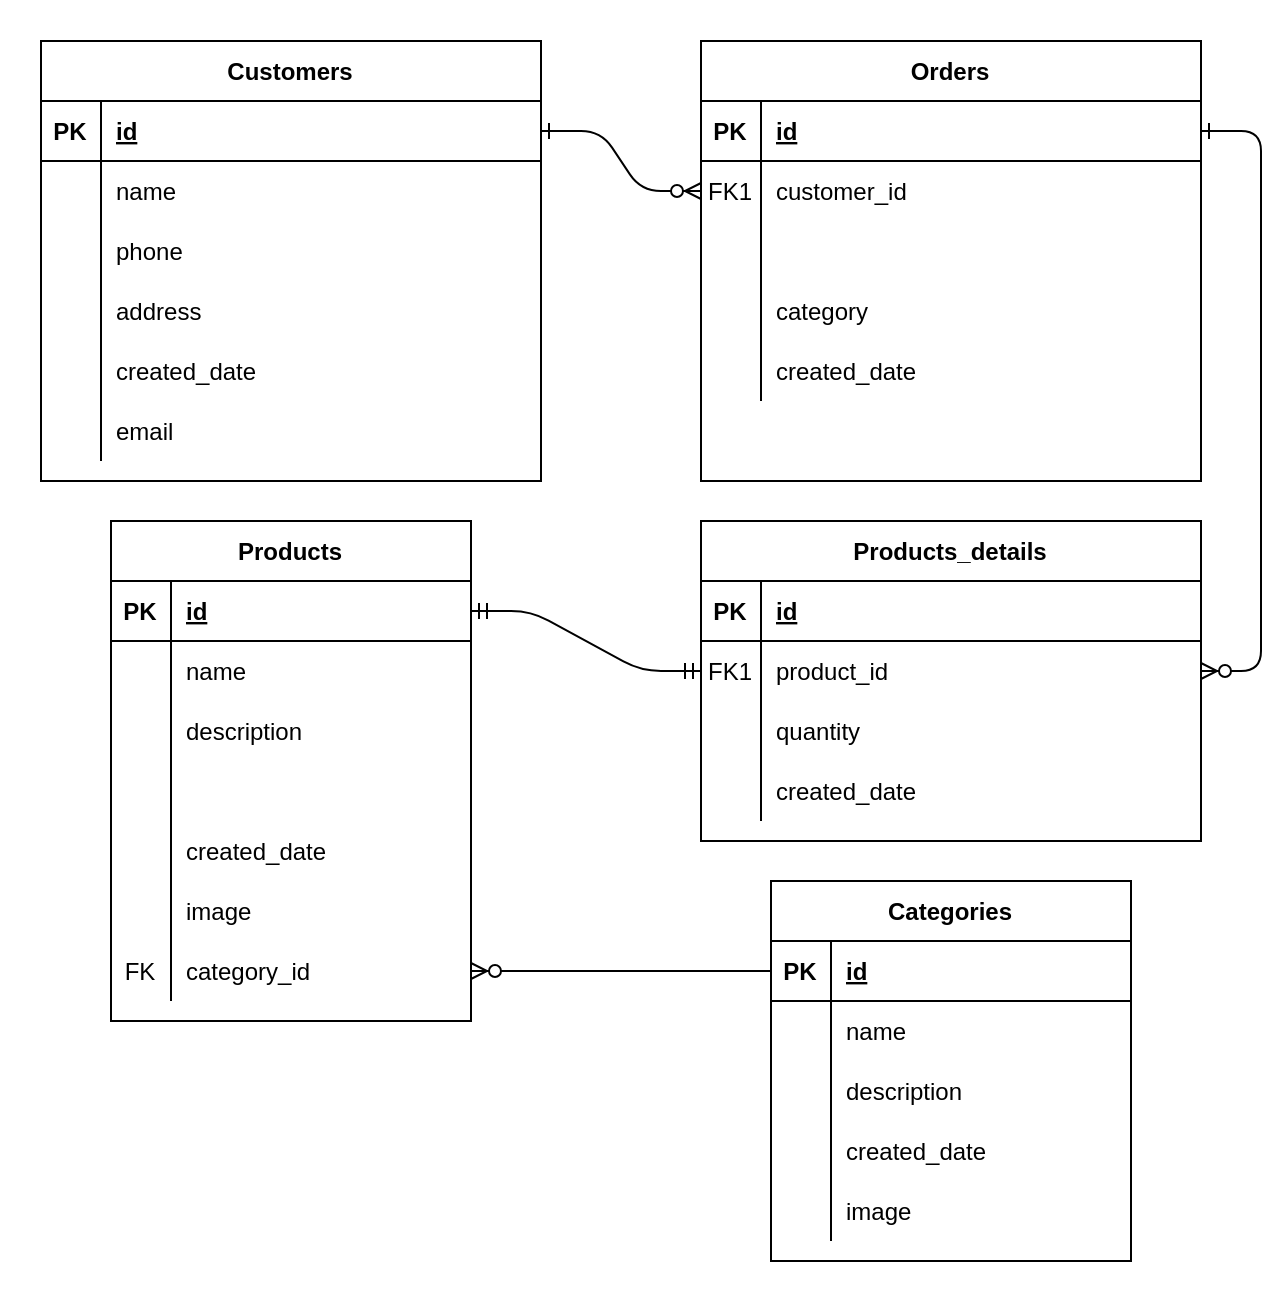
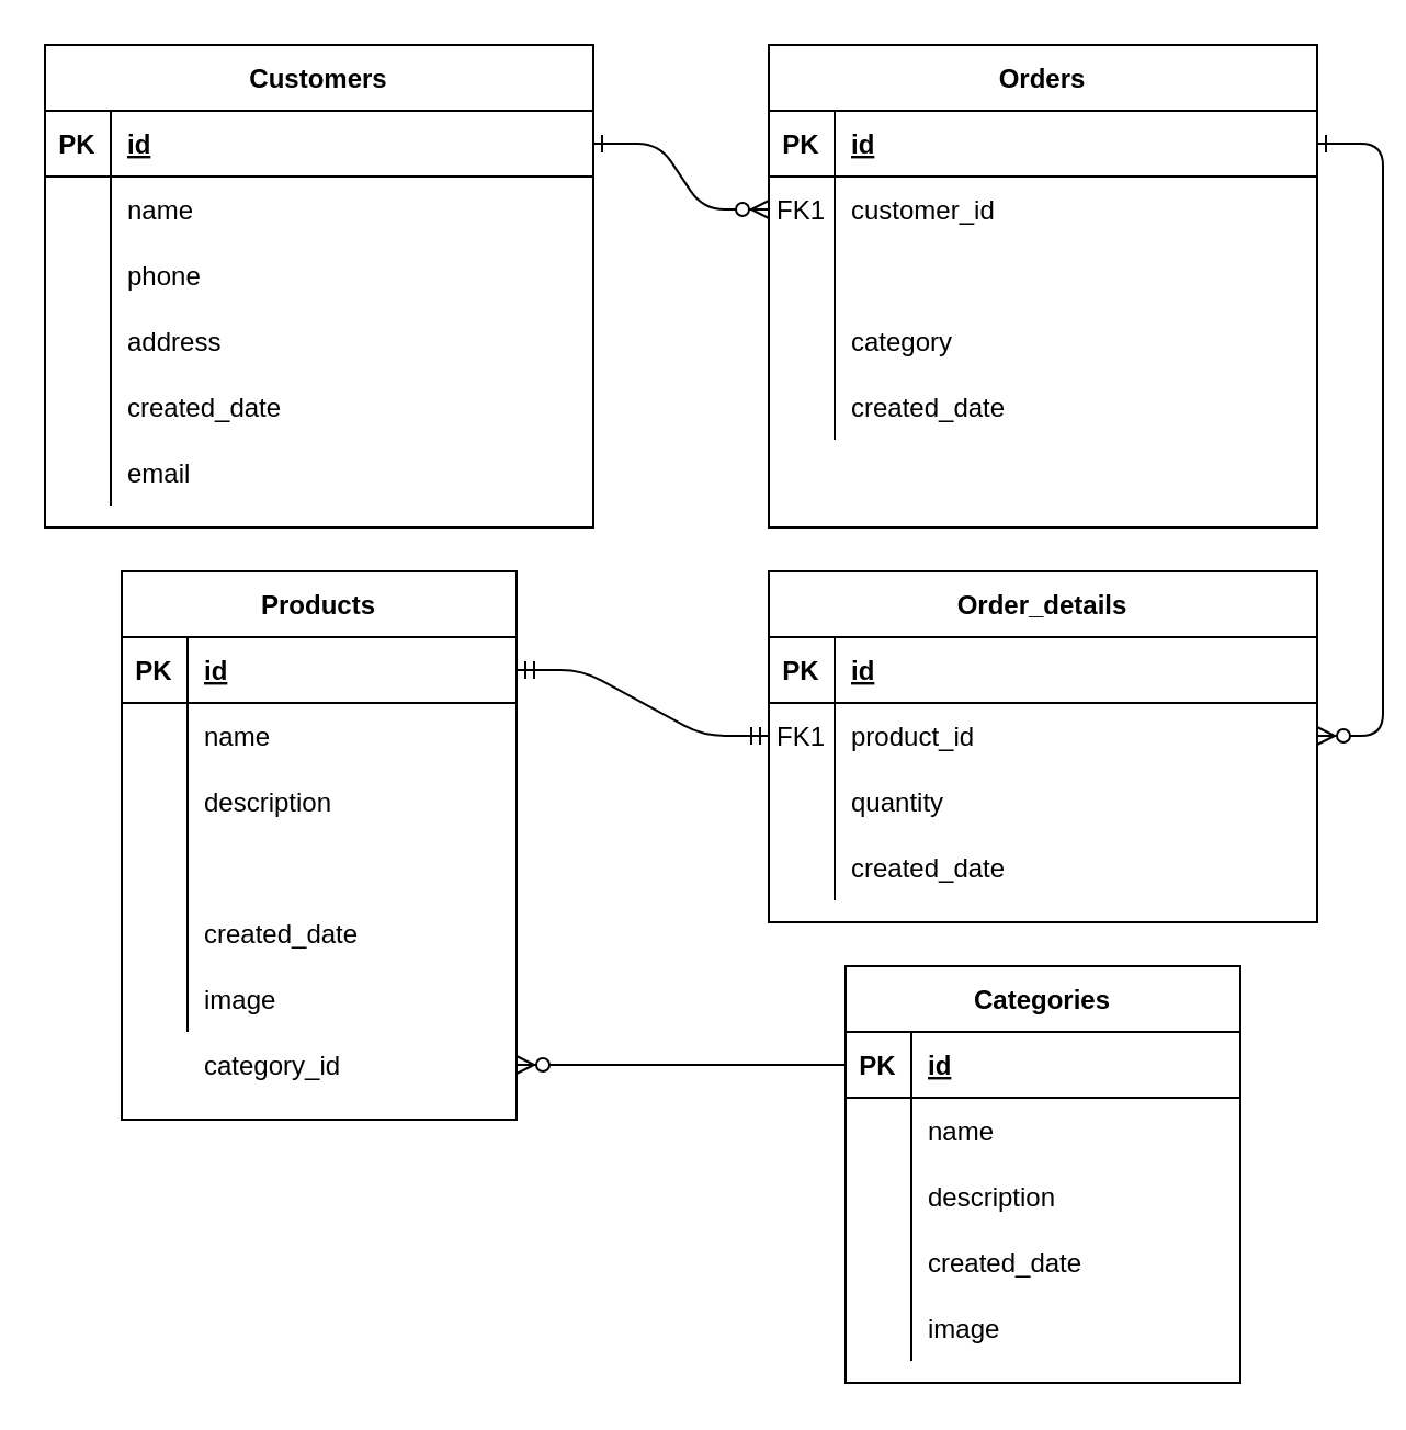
- <mxCell id="19" value="Products_details" style="shape=table;startSize=30;container=1;collapsible=1;childLayout=tableLayout;fixedRows=1;rowLines=0;fontStyle=1;align=center;resizeLast=1;" parent="1" vertex="1"><mxGeometry x="350" y="260" width="250" height="160" as="geometry" /></mxCell>
+ <mxCell id="19" value="Order_details" style="shape=table;startSize=30;container=1;collapsible=1;childLayout=tableLayout;fixedRows=1;rowLines=0;fontStyle=1;align=center;resizeLast=1;" parent="1" vertex="1"><mxGeometry x="350" y="260" width="250" height="160" as="geometry" /></mxCell>
- <mxCell id="70" value="FK" style="shape=partialRectangle;connectable=0;fillColor=none;top=0;left=0;bottom=0;right=0;fontStyle=0;overflow=hidden;" parent="69" vertex="1"><mxGeometry width="30" height="30" as="geometry" /></mxCell>
